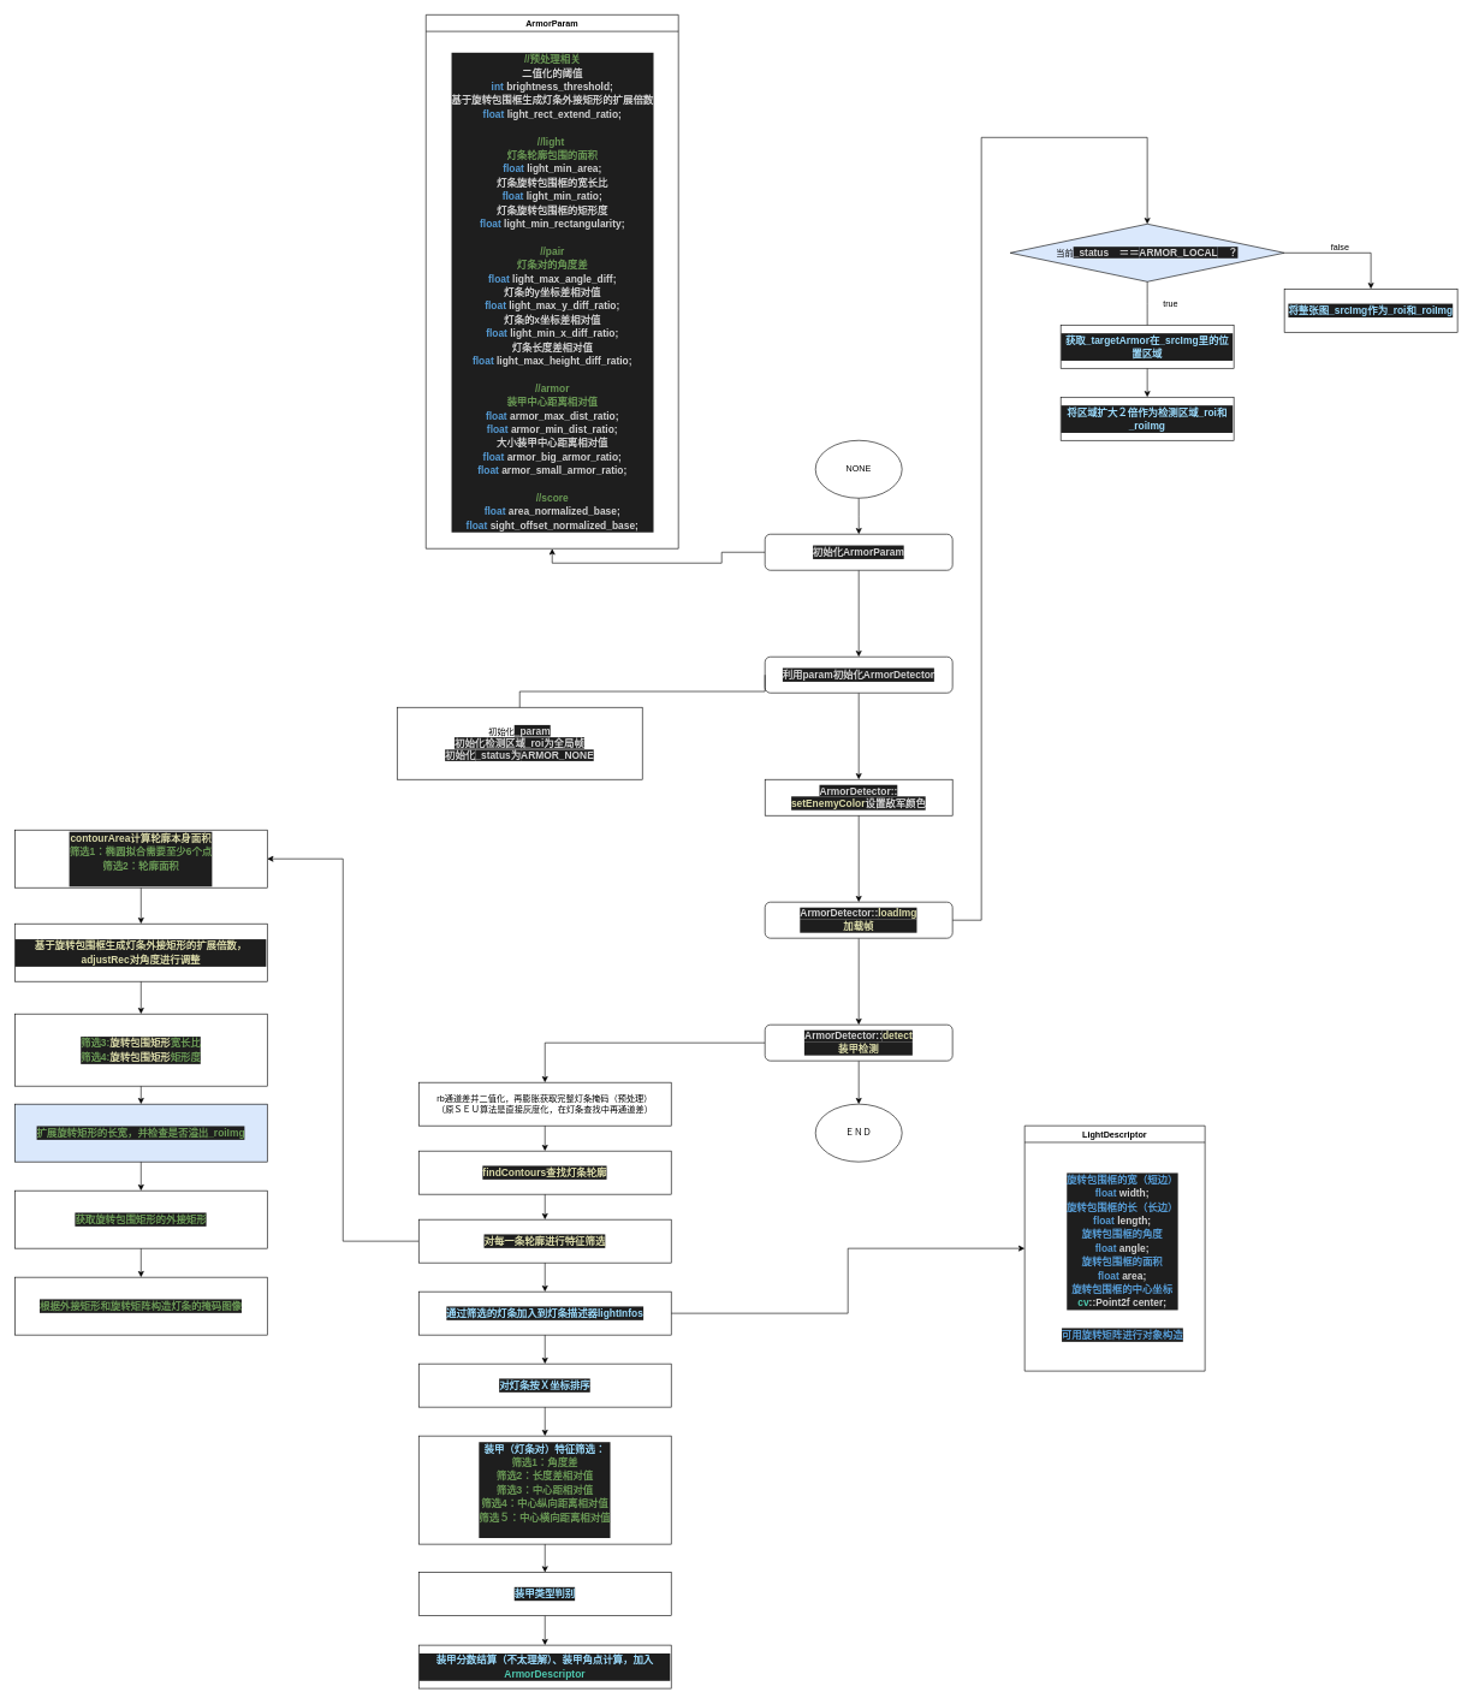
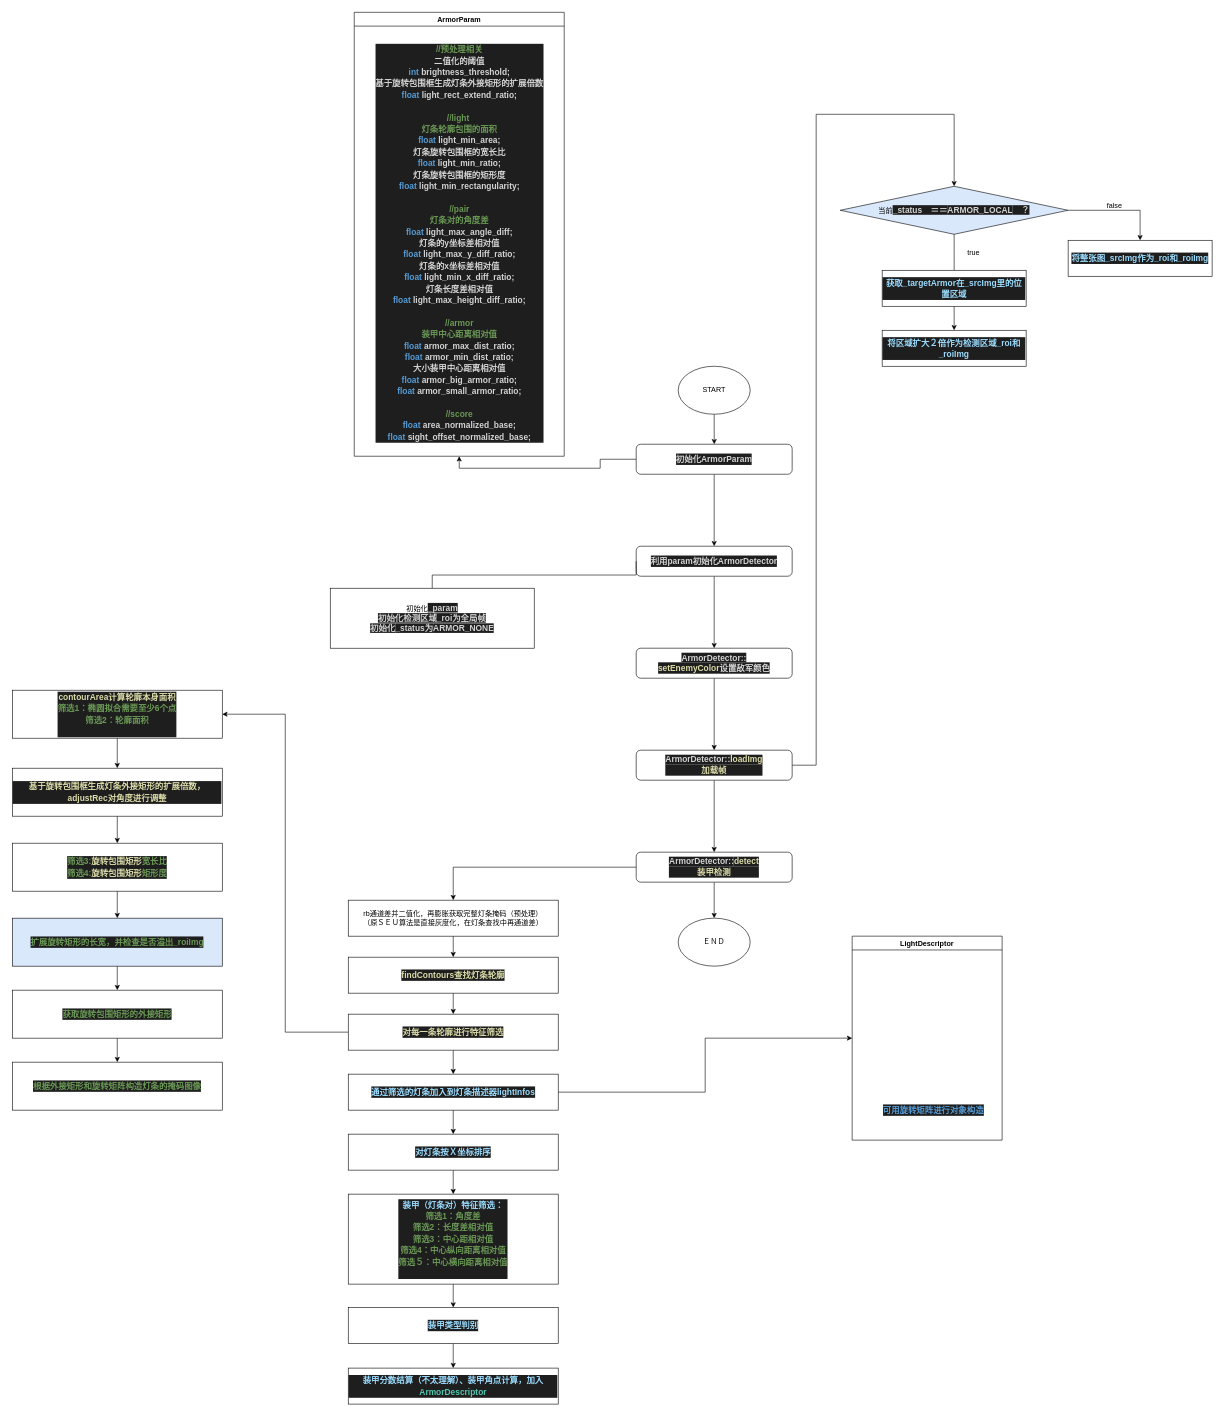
- <mxCell id="6" value="NONE" style="ellipse;whiteSpace=wrap;html=1;" vertex="1" parent="1"><mxGeometry x="1130" y="610" width="120" height="80" as="geometry" /></mxCell>
+ <mxCell id="6" value="START" style="ellipse;whiteSpace=wrap;html=1;" vertex="1" parent="1"><mxGeometry x="1130" y="610" width="120" height="80" as="geometry" /></mxCell>
- <mxCell id="10" value="&lt;span style=&quot;color: rgb(212 , 212 , 212) ; font-size: 14px ; font-weight: 600 ; background-color: rgb(30 , 30 , 30)&quot;&gt;ArmorDetector::&lt;/span&gt;&lt;div style=&quot;color: rgb(212 , 212 , 212) ; background-color: rgb(30 , 30 , 30) ; font-weight: 600 ; font-size: 14px ; line-height: 19px&quot;&gt;&lt;span style=&quot;color: rgb(220 , 220 , 170)&quot;&gt;setEnemyColor&lt;/span&gt;设置敌军颜色&lt;/div&gt;" style="whiteSpace=wrap;html=1;rounded=0;" vertex="1" parent="1"><mxGeometry x="1060" y="1080" width="260" height="50" as="geometry" /></mxCell>
+ <mxCell id="10" value="&lt;span style=&quot;color: rgb(212 , 212 , 212) ; font-size: 14px ; font-weight: 600 ; background-color: rgb(30 , 30 , 30)&quot;&gt;ArmorDetector::&lt;/span&gt;&lt;div style=&quot;color: rgb(212 , 212 , 212) ; background-color: rgb(30 , 30 , 30) ; font-weight: 600 ; font-size: 14px ; line-height: 19px&quot;&gt;&lt;span style=&quot;color: rgb(220 , 220 , 170)&quot;&gt;setEnemyColor&lt;/span&gt;设置敌军颜色&lt;/div&gt;" style="rounded=1;whiteSpace=wrap;html=1;" vertex="1" parent="1"><mxGeometry x="1060" y="1080" width="260" height="50" as="geometry" /></mxCell>
- <mxCell id="49" value="&lt;div style=&quot;color: rgb(212 , 212 , 212) ; background-color: rgb(30 , 30 , 30) ; font-weight: 600 ; font-size: 14px ; line-height: 19px&quot;&gt;&lt;div style=&quot;line-height: 19px&quot;&gt;&lt;div style=&quot;line-height: 19px&quot;&gt;&lt;div style=&quot;line-height: 19px&quot;&gt;&lt;div&gt;&lt;span style=&quot;color: #6a9955&quot;&gt;筛选3:&lt;/span&gt;&lt;span style=&quot;color: rgb(220 , 220 , 170)&quot;&gt;旋转包围矩形&lt;/span&gt;&lt;span style=&quot;color: rgb(106 , 153 , 85)&quot;&gt;宽长比&lt;/span&gt;&lt;/div&gt;&lt;div&gt;&lt;span style=&quot;color: #6a9955&quot;&gt;筛选4:&lt;/span&gt;&lt;span style=&quot;color: rgb(220 , 220 , 170)&quot;&gt;旋转包围矩形&lt;/span&gt;&lt;span style=&quot;color: rgb(106 , 153 , 85)&quot;&gt;矩形度&lt;/span&gt;&lt;/div&gt;&lt;/div&gt;&lt;/div&gt;&lt;/div&gt;&lt;/div&gt;" style="rounded=0;whiteSpace=wrap;html=1;" vertex="1" parent="1"><mxGeometry x="20" y="1405" width="350" height="100" as="geometry" /></mxCell>
+ <mxCell id="49" value="&lt;div style=&quot;color: rgb(212 , 212 , 212) ; background-color: rgb(30 , 30 , 30) ; font-weight: 600 ; font-size: 14px ; line-height: 19px&quot;&gt;&lt;div style=&quot;line-height: 19px&quot;&gt;&lt;div style=&quot;line-height: 19px&quot;&gt;&lt;div style=&quot;line-height: 19px&quot;&gt;&lt;div&gt;&lt;span style=&quot;color: #6a9955&quot;&gt;筛选3:&lt;/span&gt;&lt;span style=&quot;color: rgb(220 , 220 , 170)&quot;&gt;旋转包围矩形&lt;/span&gt;&lt;span style=&quot;color: rgb(106 , 153 , 85)&quot;&gt;宽长比&lt;/span&gt;&lt;/div&gt;&lt;div&gt;&lt;span style=&quot;color: #6a9955&quot;&gt;筛选4:&lt;/span&gt;&lt;span style=&quot;color: rgb(220 , 220 , 170)&quot;&gt;旋转包围矩形&lt;/span&gt;&lt;span style=&quot;color: rgb(106 , 153 , 85)&quot;&gt;矩形度&lt;/span&gt;&lt;/div&gt;&lt;/div&gt;&lt;/div&gt;&lt;/div&gt;&lt;/div&gt;" style="rounded=0;whiteSpace=wrap;html=1;" vertex="1" parent="1"><mxGeometry x="20" y="1405" width="350" height="80" as="geometry" /></mxCell>
- <mxCell id="42" value="&lt;div style=&quot;background-color: rgb(30 , 30 , 30) ; font-weight: 600 ; font-size: 14px ; line-height: 19px&quot;&gt;&lt;div style=&quot;color: rgb(212 , 212 , 212)&quot;&gt;&lt;div style=&quot;line-height: 19px&quot;&gt;&lt;div&gt;&lt;span style=&quot;color: #569cd6&quot;&gt;旋转包围框的宽（短边）&lt;/span&gt;&lt;/div&gt;&lt;div&gt;    &lt;span style=&quot;color: #569cd6&quot;&gt;float&lt;/span&gt; width;&lt;/div&gt;&lt;div&gt;&lt;span style=&quot;color: rgb(86 , 156 , 214)&quot;&gt;旋转包围框的长（长边）&lt;/span&gt;&lt;br&gt;&lt;/div&gt;&lt;div&gt;    &lt;span style=&quot;color: #569cd6&quot;&gt;float&lt;/span&gt; length;&lt;/div&gt;&lt;div&gt;&lt;span style=&quot;color: rgb(86 , 156 , 214)&quot;&gt;旋转包围框的角度&lt;/span&gt;&lt;br&gt;&lt;/div&gt;&lt;div&gt;    &lt;span style=&quot;color: #569cd6&quot;&gt;float&lt;/span&gt; angle;&lt;/div&gt;&lt;div&gt;&lt;span style=&quot;color: rgb(86 , 156 , 214)&quot;&gt;旋转包围框的面积&lt;/span&gt;&lt;br&gt;&lt;/div&gt;&lt;div&gt;    &lt;span style=&quot;color: #569cd6&quot;&gt;float&lt;/span&gt; area;&lt;/div&gt;&lt;div&gt;&lt;span style=&quot;color: rgb(86 , 156 , 214)&quot;&gt;旋转包围框的中心坐标&lt;/span&gt;&lt;br&gt;&lt;/div&gt;&lt;div&gt;    &lt;span style=&quot;color: #4ec9b0&quot;&gt;cv&lt;/span&gt;::Point2f center;&lt;/div&gt;&lt;/div&gt;&lt;/div&gt;&lt;/div&gt;" style="text;html=1;align=center;verticalAlign=middle;resizable=0;points=[];autosize=1;" vertex="1" parent="41"><mxGeometry x="50" y="60" width="170" height="200" as="geometry" /></mxCell>
